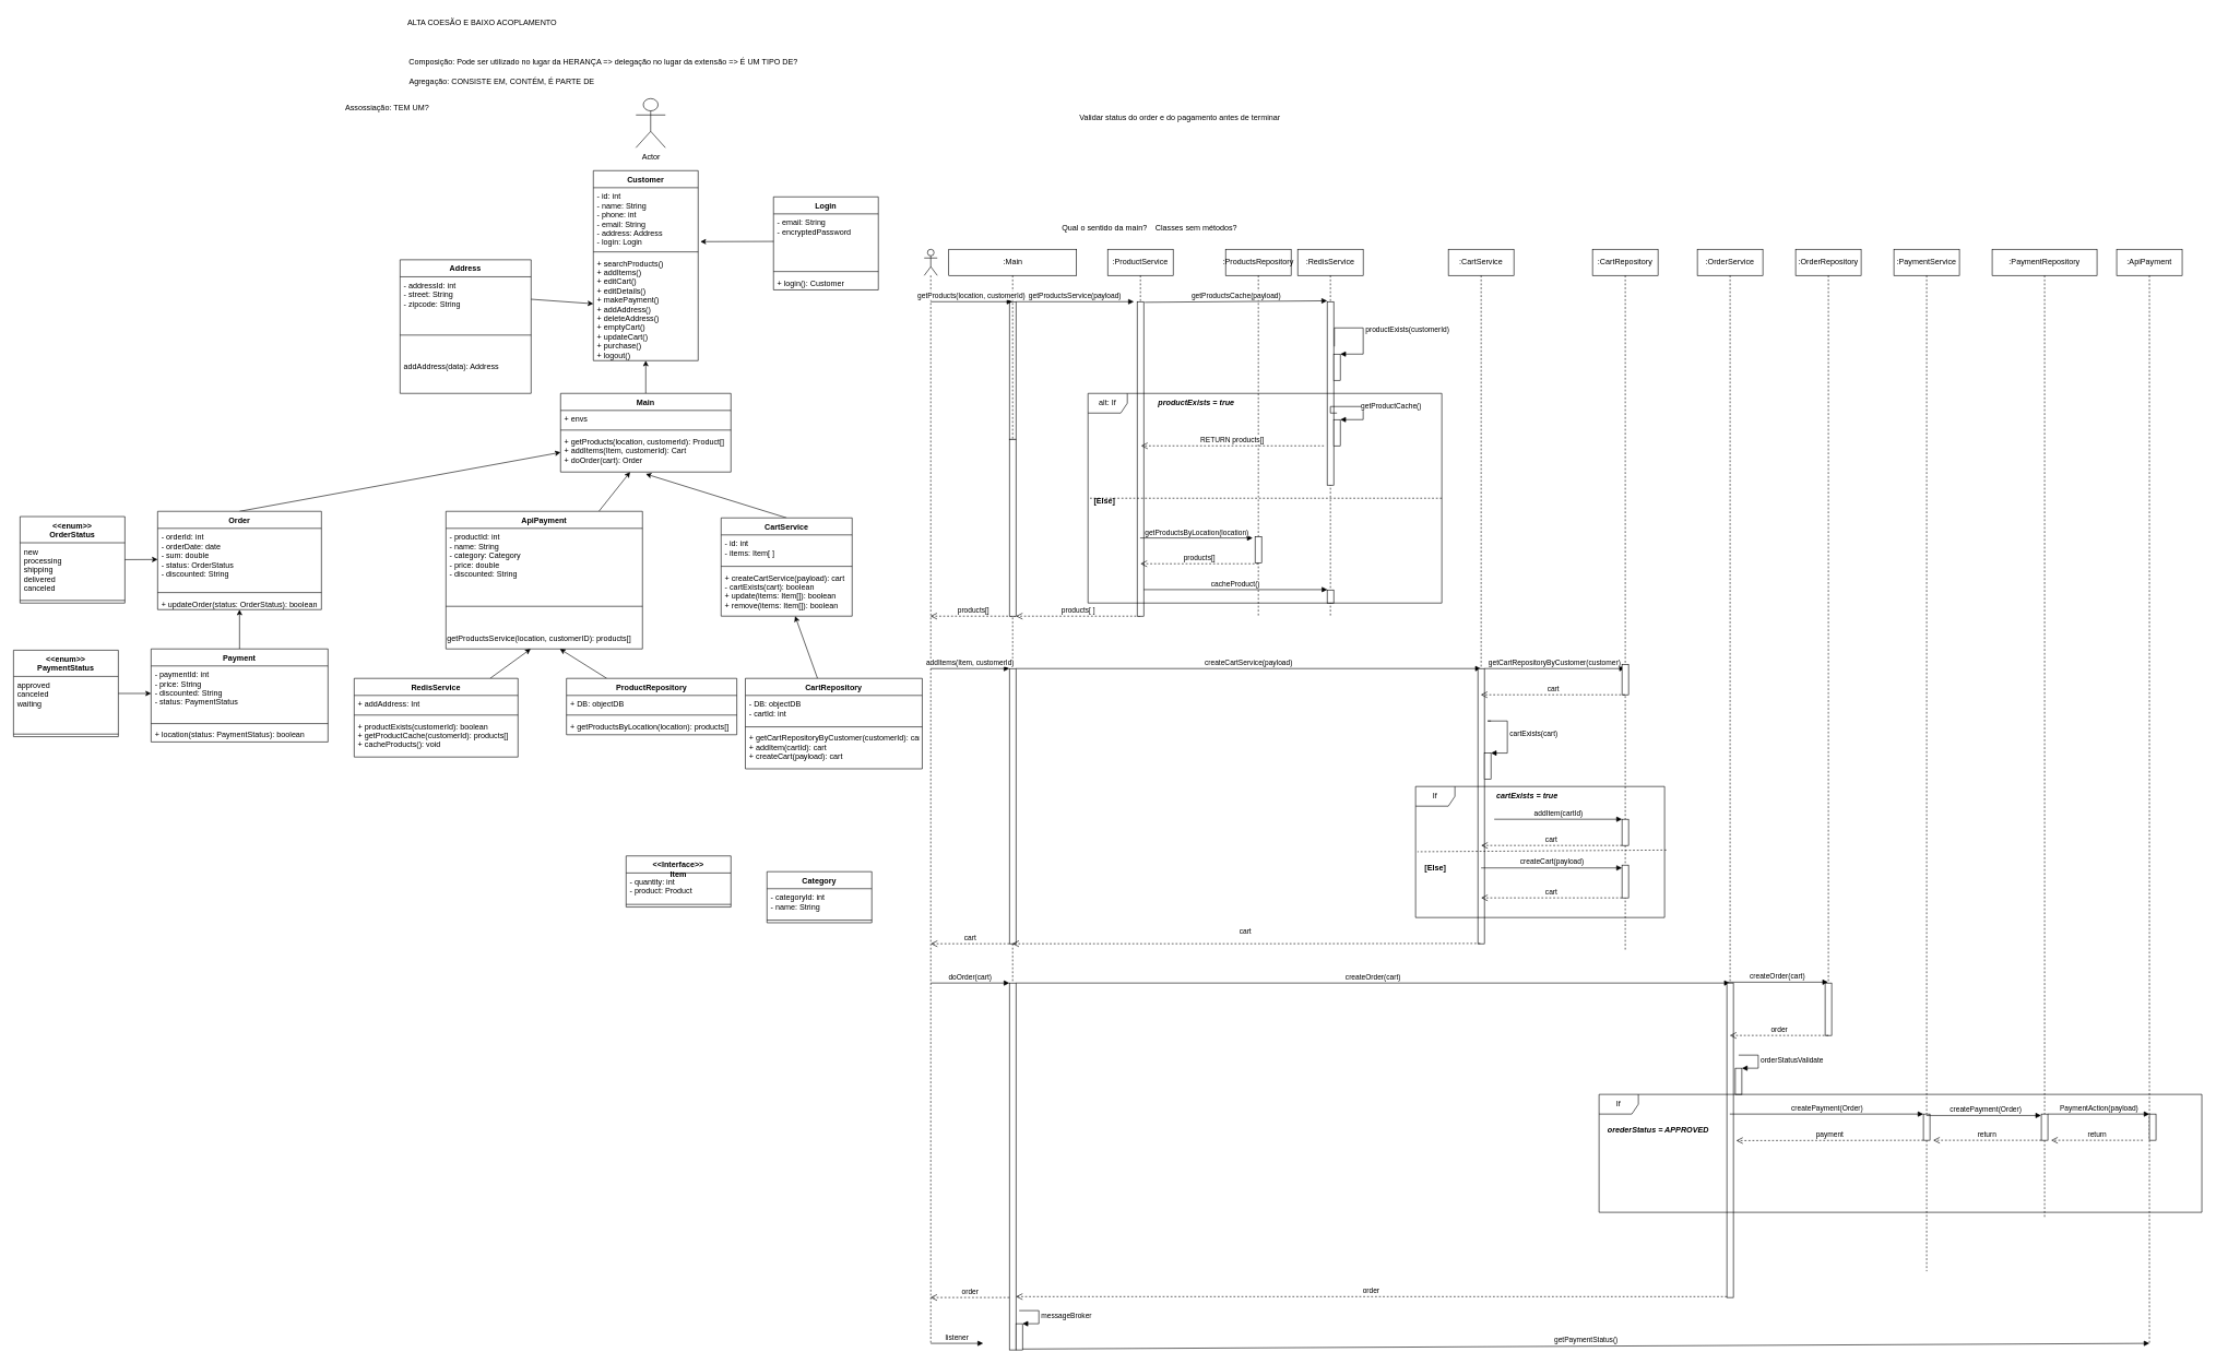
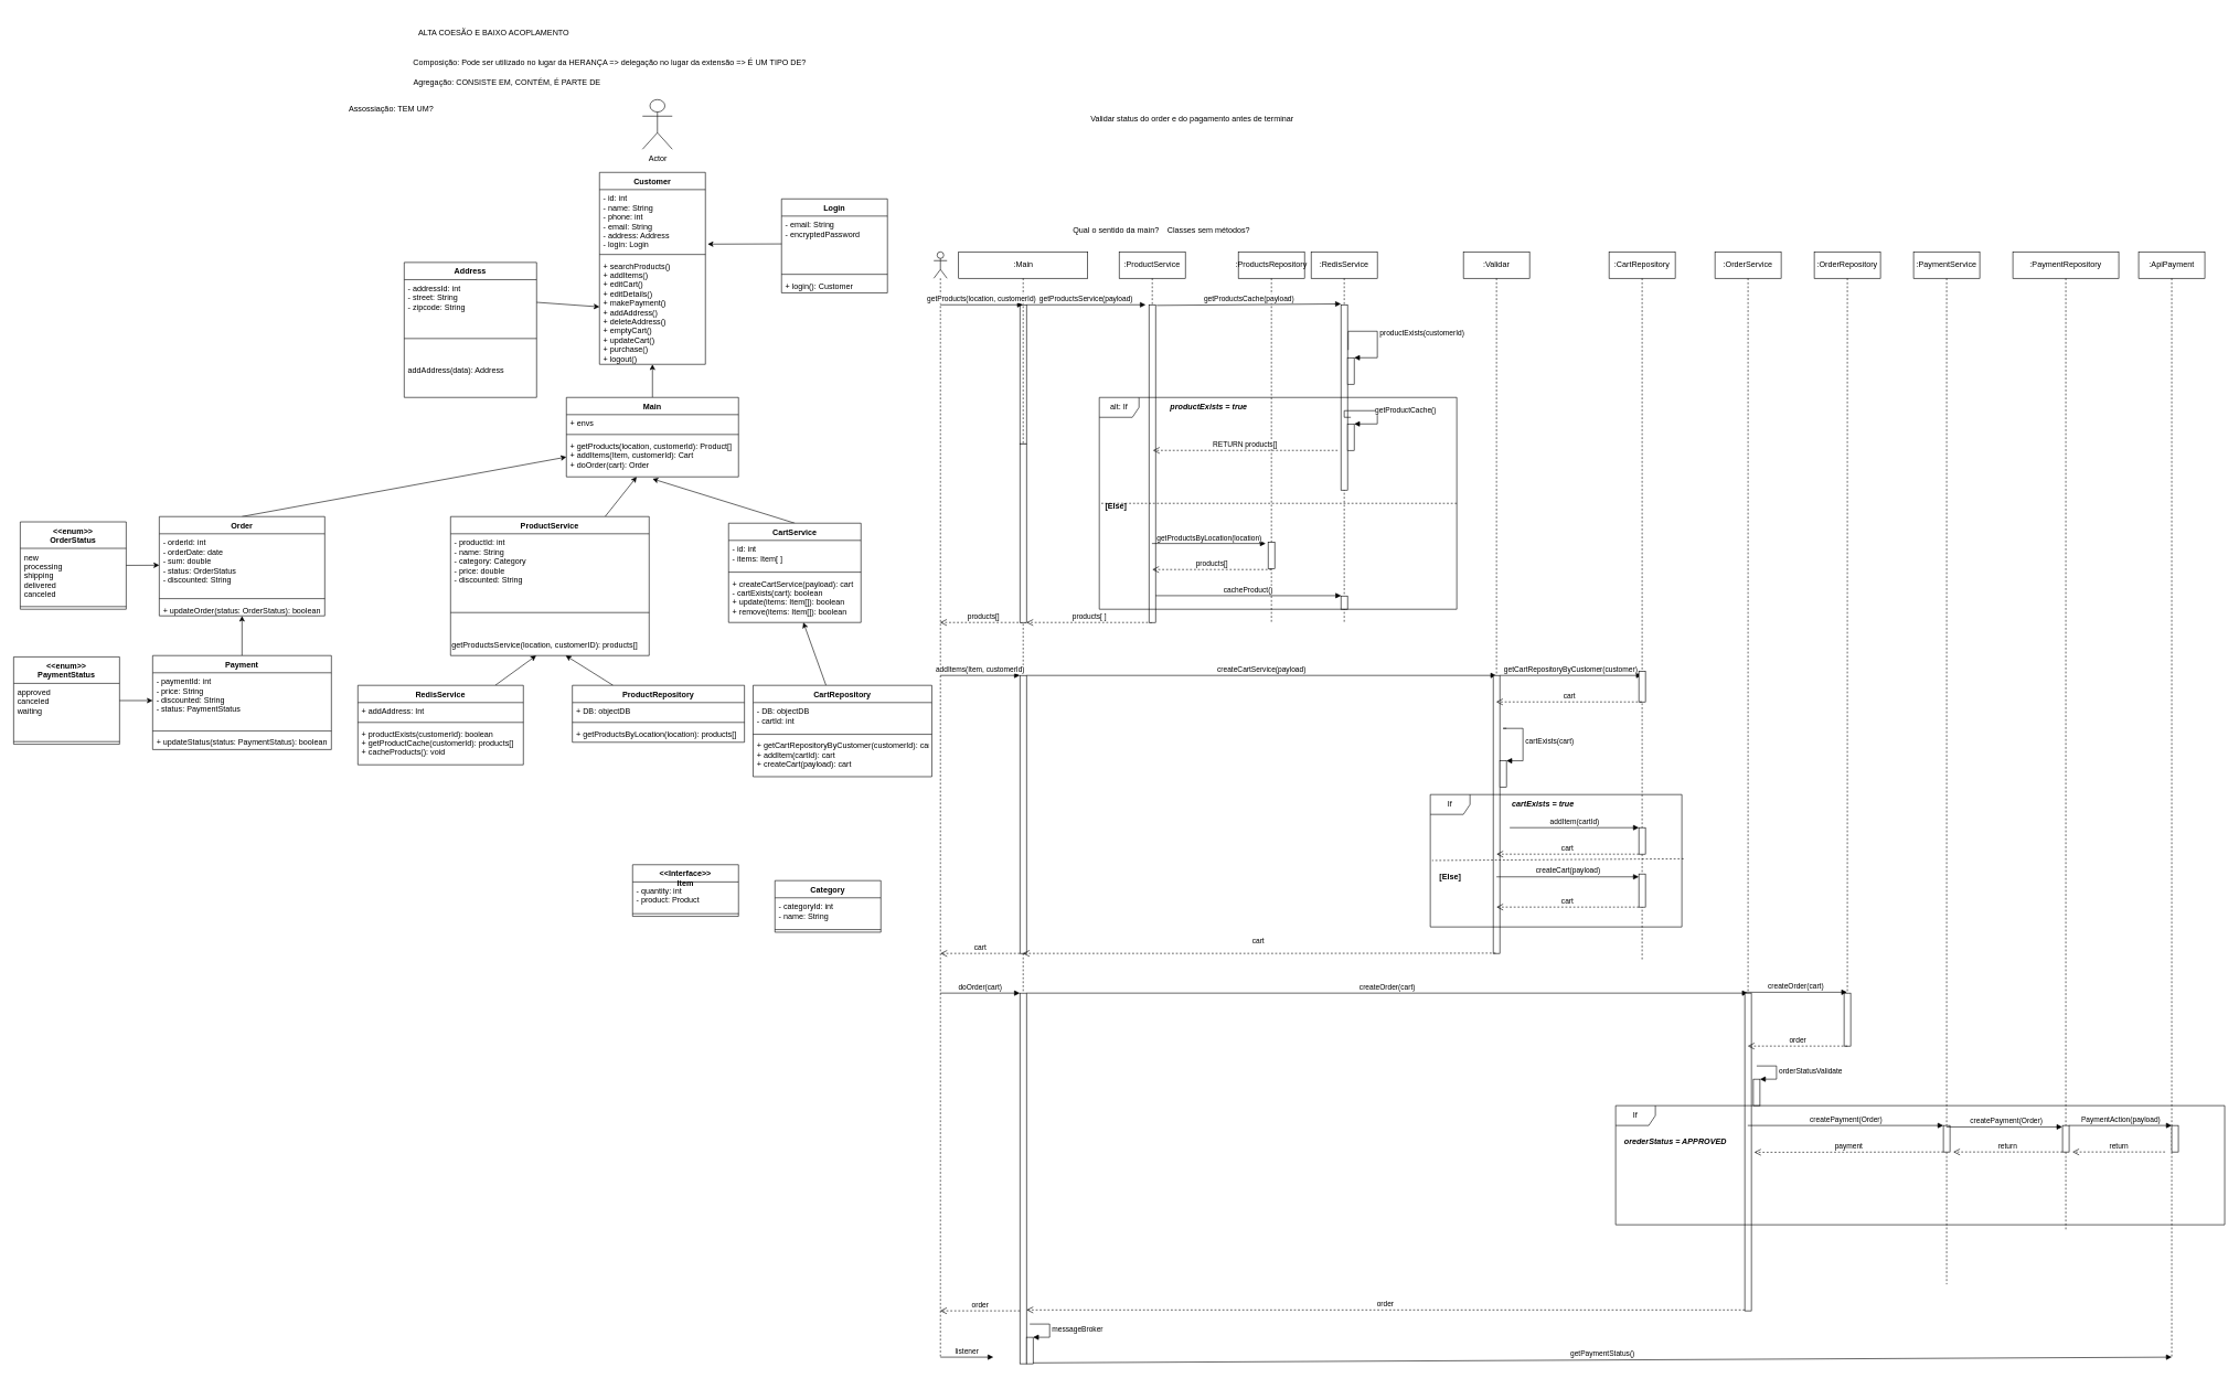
- <mxCell id="44" value="ALTA COESÃO E BAIXO ACOPLAMENTO&lt;br&gt;" style="text;html=1;align=center;verticalAlign=middle;resizable=0;points=[];autosize=1;strokeColor=none;fillColor=none;fontColor=none;" parent="1" vertex="1"><mxGeometry x="610" y="20" width="250" height="30" as="geometry" /></mxCell>
+ <mxCell id="44" value="ALTA COESÃO E BAIXO ACOPLAMENTO&lt;br&gt;" style="text;html=1;align=center;verticalAlign=middle;resizable=0;points=[];autosize=1;strokeColor=none;fillColor=none;fontColor=none;" parent="1" vertex="1"><mxGeometry x="620" y="35" width="250" height="30" as="geometry" /></mxCell>
- <mxCell id="91" value=":CartService" style="shape=umlLifeline;perimeter=lifelinePerimeter;whiteSpace=wrap;html=1;container=1;collapsible=0;recursiveResize=0;outlineConnect=0;fontColor=none;" parent="1" vertex="1"><mxGeometry x="2210" y="380" width="100" height="1060" as="geometry" /></mxCell>
+ <mxCell id="91" value=":Validar" style="shape=umlLifeline;perimeter=lifelinePerimeter;whiteSpace=wrap;html=1;container=1;collapsible=0;recursiveResize=0;outlineConnect=0;fontColor=none;" parent="1" vertex="1"><mxGeometry x="2210" y="380" width="100" height="1060" as="geometry" /></mxCell>
- <mxCell id="11" value="ApiPayment" style="swimlane;fontStyle=1;align=center;verticalAlign=top;childLayout=stackLayout;horizontal=1;startSize=26;horizontalStack=0;resizeParent=1;resizeParentMax=0;resizeLast=0;collapsible=1;marginBottom=0;" parent="1" vertex="1"><mxGeometry x="680" y="780" width="300" height="210" as="geometry" /></mxCell>
+ <mxCell id="11" value="ProductService" style="swimlane;fontStyle=1;align=center;verticalAlign=top;childLayout=stackLayout;horizontal=1;startSize=26;horizontalStack=0;resizeParent=1;resizeParentMax=0;resizeLast=0;collapsible=1;marginBottom=0;" parent="1" vertex="1"><mxGeometry x="680" y="780" width="300" height="210" as="geometry" /></mxCell>
- <mxCell id="36" value="+ location(status: PaymentStatus): boolean" style="text;strokeColor=none;fillColor=none;align=left;verticalAlign=top;spacingLeft=4;spacingRight=4;overflow=hidden;rotatable=0;points=[[0,0.5],[1,0.5]];portConstraint=eastwest;" parent="33" vertex="1"><mxGeometry y="118" width="270" height="24" as="geometry" /></mxCell>
+ <mxCell id="36" value="+ updateStatus(status: PaymentStatus): boolean" style="text;strokeColor=none;fillColor=none;align=left;verticalAlign=top;spacingLeft=4;spacingRight=4;overflow=hidden;rotatable=0;points=[[0,0.5],[1,0.5]];portConstraint=eastwest;" parent="33" vertex="1"><mxGeometry y="118" width="270" height="24" as="geometry" /></mxCell>
